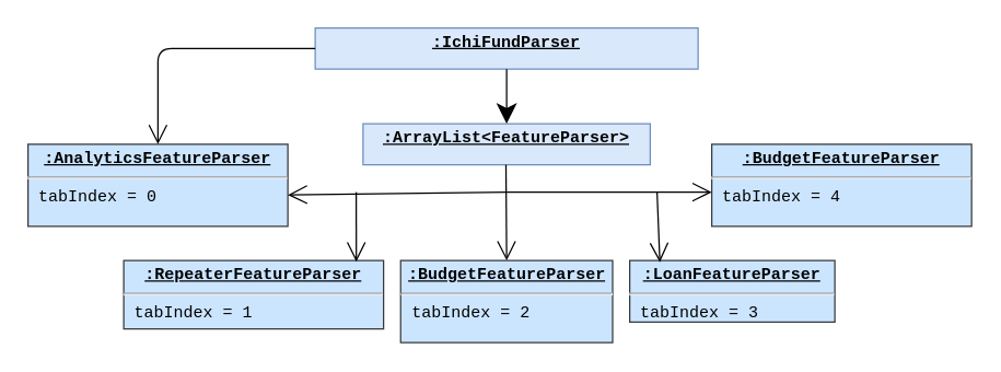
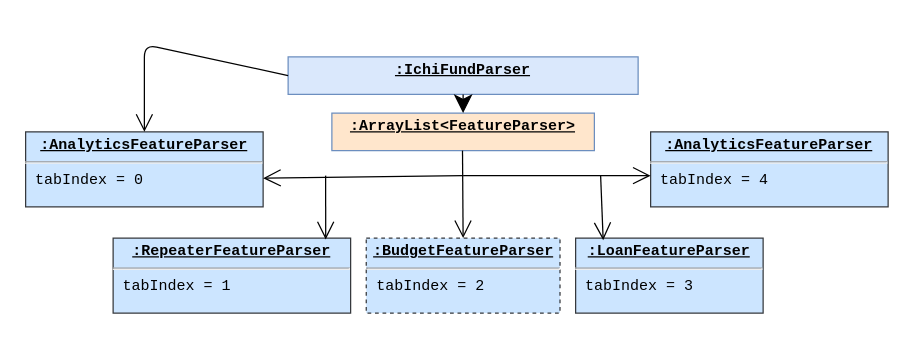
- <mxCell id="2" value="&lt;p style=&quot;margin: 0px ; margin-top: 4px ; text-align: center ; text-decoration: underline&quot;&gt;&lt;b&gt;:IchiFundParser&lt;/b&gt;&lt;/p&gt;&lt;p style=&quot;margin: 0px ; margin-left: 8px&quot;&gt;&lt;br&gt;&lt;/p&gt;" style="verticalAlign=top;align=left;overflow=fill;fontSize=12;fontFamily=Courier New;html=1;fillColor=#dae8fc;strokeColor=#6c8ebf;" vertex="1" parent="1"><mxGeometry x="230" y="20" width="280" height="30" as="geometry" /></mxCell>
+ <mxCell id="2" value="&lt;p style=&quot;margin: 0px ; margin-top: 4px ; text-align: center ; text-decoration: underline&quot;&gt;&lt;b&gt;:IchiFundParser&lt;/b&gt;&lt;/p&gt;&lt;p style=&quot;margin: 0px ; margin-left: 8px&quot;&gt;&lt;br&gt;&lt;/p&gt;" style="verticalAlign=top;align=left;overflow=fill;fontSize=12;fontFamily=Courier New;html=1;fillColor=#dae8fc;strokeColor=#6c8ebf;" vertex="1" parent="1"><mxGeometry x="230" y="45" width="280" height="30" as="geometry" /></mxCell>
- <mxCell id="3" value="&lt;p style=&quot;margin: 0px ; margin-top: 4px ; text-align: center ; text-decoration: underline&quot;&gt;&lt;b&gt;:ArrayList&amp;lt;FeatureParser&amp;gt;&lt;/b&gt;&lt;/p&gt;&lt;p style=&quot;margin: 0px ; margin-left: 8px&quot;&gt;&lt;br&gt;&lt;/p&gt;" style="verticalAlign=top;align=left;overflow=fill;fontSize=12;fontFamily=Courier New;html=1;fillColor=#dae8fc;strokeColor=#6c8ebf;" vertex="1" parent="1"><mxGeometry x="265" y="90" width="210" height="30" as="geometry" /></mxCell>
+ <mxCell id="3" value="&lt;p style=&quot;margin: 0px ; margin-top: 4px ; text-align: center ; text-decoration: underline&quot;&gt;&lt;b&gt;:ArrayList&amp;lt;FeatureParser&amp;gt;&lt;/b&gt;&lt;/p&gt;&lt;p style=&quot;margin: 0px ; margin-left: 8px&quot;&gt;&lt;br&gt;&lt;/p&gt;" style="verticalAlign=top;align=left;overflow=fill;fontSize=12;fontFamily=Courier New;html=1;fillColor=#ffe6cc;strokeColor=#6c8ebf;" vertex="1" parent="1"><mxGeometry x="265" y="90" width="210" height="30" as="geometry" /></mxCell>
- <mxCell id="8" value="&lt;p style=&quot;margin: 0px ; margin-top: 4px ; text-align: center ; text-decoration: underline&quot;&gt;&lt;b&gt;:BudgetFeatureParser&lt;/b&gt;&lt;/p&gt;&lt;hr&gt;&lt;p style=&quot;margin: 0px ; margin-left: 8px&quot;&gt;tabIndex = 4&lt;/p&gt;" style="verticalAlign=top;align=left;overflow=fill;fontSize=12;fontFamily=Courier New;html=1;fillColor=#cce5ff;strokeColor=#36393d;" vertex="1" parent="1"><mxGeometry x="520" y="105" width="190" height="60" as="geometry" /></mxCell>
+ <mxCell id="8" value="&lt;p style=&quot;margin: 0px ; margin-top: 4px ; text-align: center ; text-decoration: underline&quot;&gt;&lt;b&gt;:AnalyticsFeatureParser&lt;/b&gt;&lt;/p&gt;&lt;hr&gt;&lt;p style=&quot;margin: 0px ; margin-left: 8px&quot;&gt;tabIndex = 4&lt;/p&gt;" style="verticalAlign=top;align=left;overflow=fill;fontSize=12;fontFamily=Courier New;html=1;fillColor=#cce5ff;strokeColor=#36393d;" vertex="1" parent="1"><mxGeometry x="520" y="105" width="190" height="60" as="geometry" /></mxCell>
- <mxCell id="7" value="&lt;p style=&quot;margin: 0px ; margin-top: 4px ; text-align: center ; text-decoration: underline&quot;&gt;&lt;b&gt;:LoanFeatureParser&lt;/b&gt;&lt;/p&gt;&lt;hr&gt;&lt;p style=&quot;margin: 0px ; margin-left: 8px&quot;&gt;tabIndex = 3&lt;/p&gt;" style="verticalAlign=top;align=left;overflow=fill;fontSize=12;fontFamily=Courier New;html=1;fillColor=#cce5ff;strokeColor=#36393d;" vertex="1" parent="1"><mxGeometry x="460" y="190" width="150" height="45" as="geometry" /></mxCell>
+ <mxCell id="7" value="&lt;p style=&quot;margin: 0px ; margin-top: 4px ; text-align: center ; text-decoration: underline&quot;&gt;&lt;b&gt;:LoanFeatureParser&lt;/b&gt;&lt;/p&gt;&lt;hr&gt;&lt;p style=&quot;margin: 0px ; margin-left: 8px&quot;&gt;tabIndex = 3&lt;/p&gt;" style="verticalAlign=top;align=left;overflow=fill;fontSize=12;fontFamily=Courier New;html=1;fillColor=#cce5ff;strokeColor=#36393d;" vertex="1" parent="1"><mxGeometry x="460" y="190" width="150" height="60" as="geometry" /></mxCell>
- <mxCell id="5" value="&lt;p style=&quot;margin: 0px ; margin-top: 4px ; text-align: center ; text-decoration: underline&quot;&gt;&lt;b&gt;:RepeaterFeatureParser&lt;/b&gt;&lt;/p&gt;&lt;hr&gt;&lt;p style=&quot;margin: 0px ; margin-left: 8px&quot;&gt;tabIndex = 1&lt;/p&gt;" style="verticalAlign=top;align=left;overflow=fill;fontSize=12;fontFamily=Courier New;html=1;fillColor=#cce5ff;strokeColor=#36393d;" vertex="1" parent="1"><mxGeometry x="90" y="190" width="190" height="50" as="geometry" /></mxCell>
+ <mxCell id="5" value="&lt;p style=&quot;margin: 0px ; margin-top: 4px ; text-align: center ; text-decoration: underline&quot;&gt;&lt;b&gt;:RepeaterFeatureParser&lt;/b&gt;&lt;/p&gt;&lt;hr&gt;&lt;p style=&quot;margin: 0px ; margin-left: 8px&quot;&gt;tabIndex = 1&lt;/p&gt;" style="verticalAlign=top;align=left;overflow=fill;fontSize=12;fontFamily=Courier New;html=1;fillColor=#cce5ff;strokeColor=#36393d;" vertex="1" parent="1"><mxGeometry x="90" y="190" width="190" height="60" as="geometry" /></mxCell>
- <mxCell id="6" value="&lt;p style=&quot;margin: 0px ; margin-top: 4px ; text-align: center ; text-decoration: underline&quot;&gt;&lt;b&gt;:BudgetFeatureParser&lt;/b&gt;&lt;/p&gt;&lt;hr&gt;&lt;p style=&quot;margin: 0px ; margin-left: 8px&quot;&gt;tabIndex = 2&lt;/p&gt;" style="verticalAlign=top;align=left;overflow=fill;fontSize=12;fontFamily=Courier New;html=1;fillColor=#cce5ff;strokeColor=#36393d;" vertex="1" parent="1"><mxGeometry x="292.5" y="190" width="155" height="60" as="geometry" /></mxCell>
+ <mxCell id="6" value="&lt;p style=&quot;margin: 0px ; margin-top: 4px ; text-align: center ; text-decoration: underline&quot;&gt;&lt;b&gt;:BudgetFeatureParser&lt;/b&gt;&lt;/p&gt;&lt;hr&gt;&lt;p style=&quot;margin: 0px ; margin-left: 8px&quot;&gt;tabIndex = 2&lt;/p&gt;" style="verticalAlign=top;align=left;overflow=fill;fontSize=12;fontFamily=Courier New;html=1;fillColor=#cce5ff;strokeColor=#36393d;dashed=1;" vertex="1" parent="1"><mxGeometry x="292.5" y="190" width="155" height="60" as="geometry" /></mxCell>
